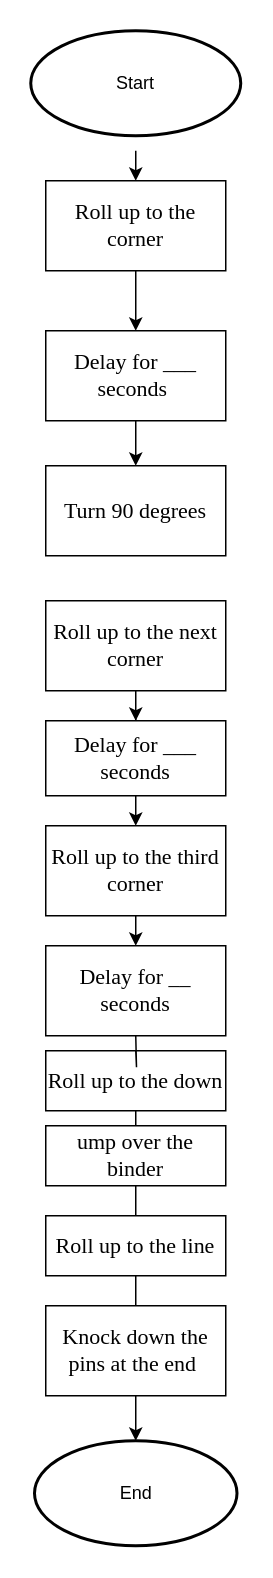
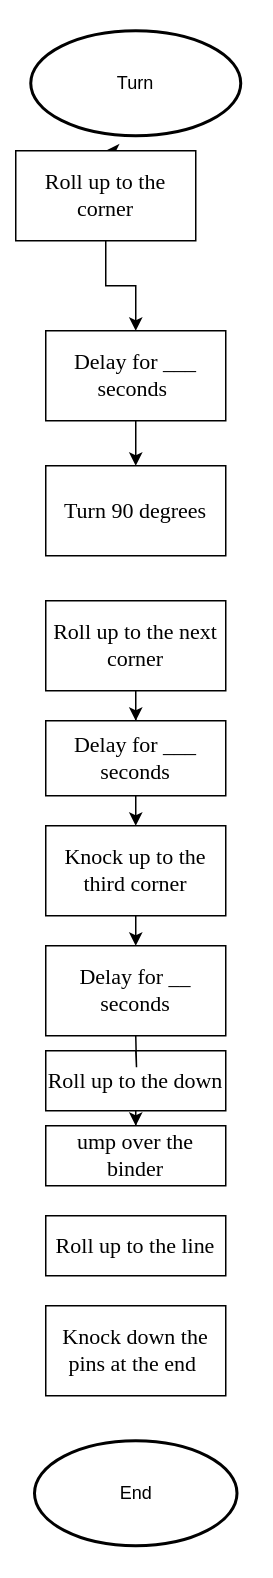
- <mxCell id="15" value="Start" style="strokeWidth=2;html=1;shape=mxgraph.flowchart.start_1;whiteSpace=wrap;" parent="1" vertex="1"><mxGeometry x="20" y="20" width="140" height="70" as="geometry" /></mxCell>
+ <mxCell id="15" value="Turn" style="strokeWidth=2;html=1;shape=mxgraph.flowchart.start_1;whiteSpace=wrap;" parent="1" vertex="1"><mxGeometry x="20" y="20" width="140" height="70" as="geometry" /></mxCell>
- <mxCell id="4" value="&lt;span lang=&quot;EN-US&quot; class=&quot;TextRun  BCX8 SCXW127005817&quot; style=&quot;animation: 0s ease 0s 1 normal none running none ; appearance: none ; backface-visibility: visible ; background: none 0% 0% / auto repeat scroll padding-box border-box rgba(0 , 0 , 0 , 0) ; border-color: rgb(0 , 0 , 0) ; border-collapse: separate ; border-width: 0px ; border-style: none ; border-spacing: 0px ; border-radius: 0px ; box-shadow: none ; box-sizing: content-box ; caption-side: top ; clear: none ; clip: auto ; content: normal ; cursor: text ; direction: ltr ; display: inline ; empty-cells: show ; float: none ; font-family: &amp;#34;wordvisi_msfontservice&amp;#34; , &amp;#34;times new roman&amp;#34; , &amp;#34;times new roman_embeddedfont&amp;#34; , &amp;#34;times new roman_msfontservice&amp;#34; , serif ; font-size: 14.667px ; height: auto ; line-height: 17.267px ; list-style: outside none disc ; margin: 0px ; max-height: none ; max-width: none ; min-height: 0px ; min-width: 0px ; opacity: 1 ; outline: rgb(0 , 0 , 0) none 0px ; overflow: visible ; overflow-wrap: break-word ; padding: 0px ; perspective: none ; perspective-origin: 0px 0px ; position: static ; resize: none ; speak: normal ; table-layout: auto ; text-align: left ; text-overflow: clip ; text-shadow: none ; transform: none ; transform-origin: 0px 0px ; transform-style: flat ; transition: all 0s ease 0s ; unicode-bidi: normal ; vertical-align: baseline ; visibility: visible ; width: auto ; word-break: normal ; z-index: auto ; zoom: 1&quot;&gt;&lt;span class=&quot;NormalTextRun  BCX8 SCXW127005817&quot;&gt;Roll up to the corner&lt;/span&gt;&lt;/span&gt;" style="rounded=0;whiteSpace=wrap;html=1;" parent="1" vertex="1"><mxGeometry x="30" y="120" width="120" height="60" as="geometry" /></mxCell>
+ <mxCell id="4" value="&lt;span lang=&quot;EN-US&quot; class=&quot;TextRun  BCX8 SCXW127005817&quot; style=&quot;animation: 0s ease 0s 1 normal none running none ; appearance: none ; backface-visibility: visible ; background: none 0% 0% / auto repeat scroll padding-box border-box rgba(0 , 0 , 0 , 0) ; border-color: rgb(0 , 0 , 0) ; border-collapse: separate ; border-width: 0px ; border-style: none ; border-spacing: 0px ; border-radius: 0px ; box-shadow: none ; box-sizing: content-box ; caption-side: top ; clear: none ; clip: auto ; content: normal ; cursor: text ; direction: ltr ; display: inline ; empty-cells: show ; float: none ; font-family: &amp;#34;wordvisi_msfontservice&amp;#34; , &amp;#34;times new roman&amp;#34; , &amp;#34;times new roman_embeddedfont&amp;#34; , &amp;#34;times new roman_msfontservice&amp;#34; , serif ; font-size: 14.667px ; height: auto ; line-height: 17.267px ; list-style: outside none disc ; margin: 0px ; max-height: none ; max-width: none ; min-height: 0px ; min-width: 0px ; opacity: 1 ; outline: rgb(0 , 0 , 0) none 0px ; overflow: visible ; overflow-wrap: break-word ; padding: 0px ; perspective: none ; perspective-origin: 0px 0px ; position: static ; resize: none ; speak: normal ; table-layout: auto ; text-align: left ; text-overflow: clip ; text-shadow: none ; transform: none ; transform-origin: 0px 0px ; transform-style: flat ; transition: all 0s ease 0s ; unicode-bidi: normal ; vertical-align: baseline ; visibility: visible ; width: auto ; word-break: normal ; z-index: auto ; zoom: 1&quot;&gt;&lt;span class=&quot;NormalTextRun  BCX8 SCXW127005817&quot;&gt;Roll up to the corner&lt;/span&gt;&lt;/span&gt;" style="rounded=0;whiteSpace=wrap;html=1;" parent="1" vertex="1"><mxGeometry x="10" y="100" width="120" height="60" as="geometry" /></mxCell>
- <mxCell id="12" value="&lt;span lang=&quot;EN-US&quot; class=&quot;TextRun SCXW237990662 BCX8&quot; style=&quot;animation: 0s ease 0s 1 normal none running none ; appearance: none ; backface-visibility: visible ; background: none 0% 0% / auto repeat scroll padding-box border-box rgba(0 , 0 , 0 , 0) ; border-color: rgb(0 , 0 , 0) ; border-collapse: separate ; border-width: 0px ; border-style: none ; border-spacing: 0px ; border-radius: 0px ; box-shadow: none ; box-sizing: content-box ; caption-side: top ; clear: none ; clip: auto ; content: normal ; cursor: text ; direction: ltr ; display: inline ; empty-cells: show ; float: none ; font-family: &amp;#34;wordvisi_msfontservice&amp;#34; , &amp;#34;times new roman&amp;#34; , &amp;#34;times new roman_embeddedfont&amp;#34; , &amp;#34;times new roman_msfontservice&amp;#34; , serif ; font-size: 14.667px ; height: auto ; line-height: 17.267px ; list-style: outside none disc ; margin: 0px ; max-height: none ; max-width: none ; min-height: 0px ; min-width: 0px ; opacity: 1 ; outline: rgb(0 , 0 , 0) none 0px ; overflow: visible ; overflow-wrap: break-word ; padding: 0px ; perspective: none ; perspective-origin: 0px 0px ; position: static ; resize: none ; speak: normal ; table-layout: auto ; text-align: left ; text-overflow: clip ; text-shadow: none ; transform: none ; transform-origin: 0px 0px ; transform-style: flat ; transition: all 0s ease 0s ; unicode-bidi: normal ; vertical-align: baseline ; visibility: visible ; width: auto ; word-break: normal ; z-index: auto ; zoom: 1&quot;&gt;&lt;span class=&quot;NormalTextRun SCXW237990662 BCX8&quot;&gt;Roll up to the third corner&lt;/span&gt;&lt;/span&gt;" style="rounded=0;whiteSpace=wrap;html=1;" parent="1" vertex="1"><mxGeometry x="30" y="550" width="120" height="60" as="geometry" /></mxCell>
+ <mxCell id="12" value="&lt;span lang=&quot;EN-US&quot; class=&quot;TextRun SCXW237990662 BCX8&quot; style=&quot;animation: 0s ease 0s 1 normal none running none ; appearance: none ; backface-visibility: visible ; background: none 0% 0% / auto repeat scroll padding-box border-box rgba(0 , 0 , 0 , 0) ; border-color: rgb(0 , 0 , 0) ; border-collapse: separate ; border-width: 0px ; border-style: none ; border-spacing: 0px ; border-radius: 0px ; box-shadow: none ; box-sizing: content-box ; caption-side: top ; clear: none ; clip: auto ; content: normal ; cursor: text ; direction: ltr ; display: inline ; empty-cells: show ; float: none ; font-family: &amp;#34;wordvisi_msfontservice&amp;#34; , &amp;#34;times new roman&amp;#34; , &amp;#34;times new roman_embeddedfont&amp;#34; , &amp;#34;times new roman_msfontservice&amp;#34; , serif ; font-size: 14.667px ; height: auto ; line-height: 17.267px ; list-style: outside none disc ; margin: 0px ; max-height: none ; max-width: none ; min-height: 0px ; min-width: 0px ; opacity: 1 ; outline: rgb(0 , 0 , 0) none 0px ; overflow: visible ; overflow-wrap: break-word ; padding: 0px ; perspective: none ; perspective-origin: 0px 0px ; position: static ; resize: none ; speak: normal ; table-layout: auto ; text-align: left ; text-overflow: clip ; text-shadow: none ; transform: none ; transform-origin: 0px 0px ; transform-style: flat ; transition: all 0s ease 0s ; unicode-bidi: normal ; vertical-align: baseline ; visibility: visible ; width: auto ; word-break: normal ; z-index: auto ; zoom: 1&quot;&gt;&lt;span class=&quot;NormalTextRun SCXW237990662 BCX8&quot;&gt;Knock up to the third corner&lt;/span&gt;&lt;/span&gt;" style="rounded=0;whiteSpace=wrap;html=1;" parent="1" vertex="1"><mxGeometry x="30" y="550" width="120" height="60" as="geometry" /></mxCell>
- <mxCell id="14" value="" style="edgeStyle=orthogonalEdgeStyle;rounded=0;orthogonalLoop=1;jettySize=auto;html=1;" parent="1" source="18" target="16" edge="1"><mxGeometry relative="1" as="geometry" /></mxCell>
+ <mxCell id="14" value="" style="edgeStyle=orthogonalEdgeStyle;rounded=0;orthogonalLoop=1;jettySize=auto;html=1;" parent="1" source="18" target="20" edge="1"><mxGeometry relative="1" as="geometry" /></mxCell>
